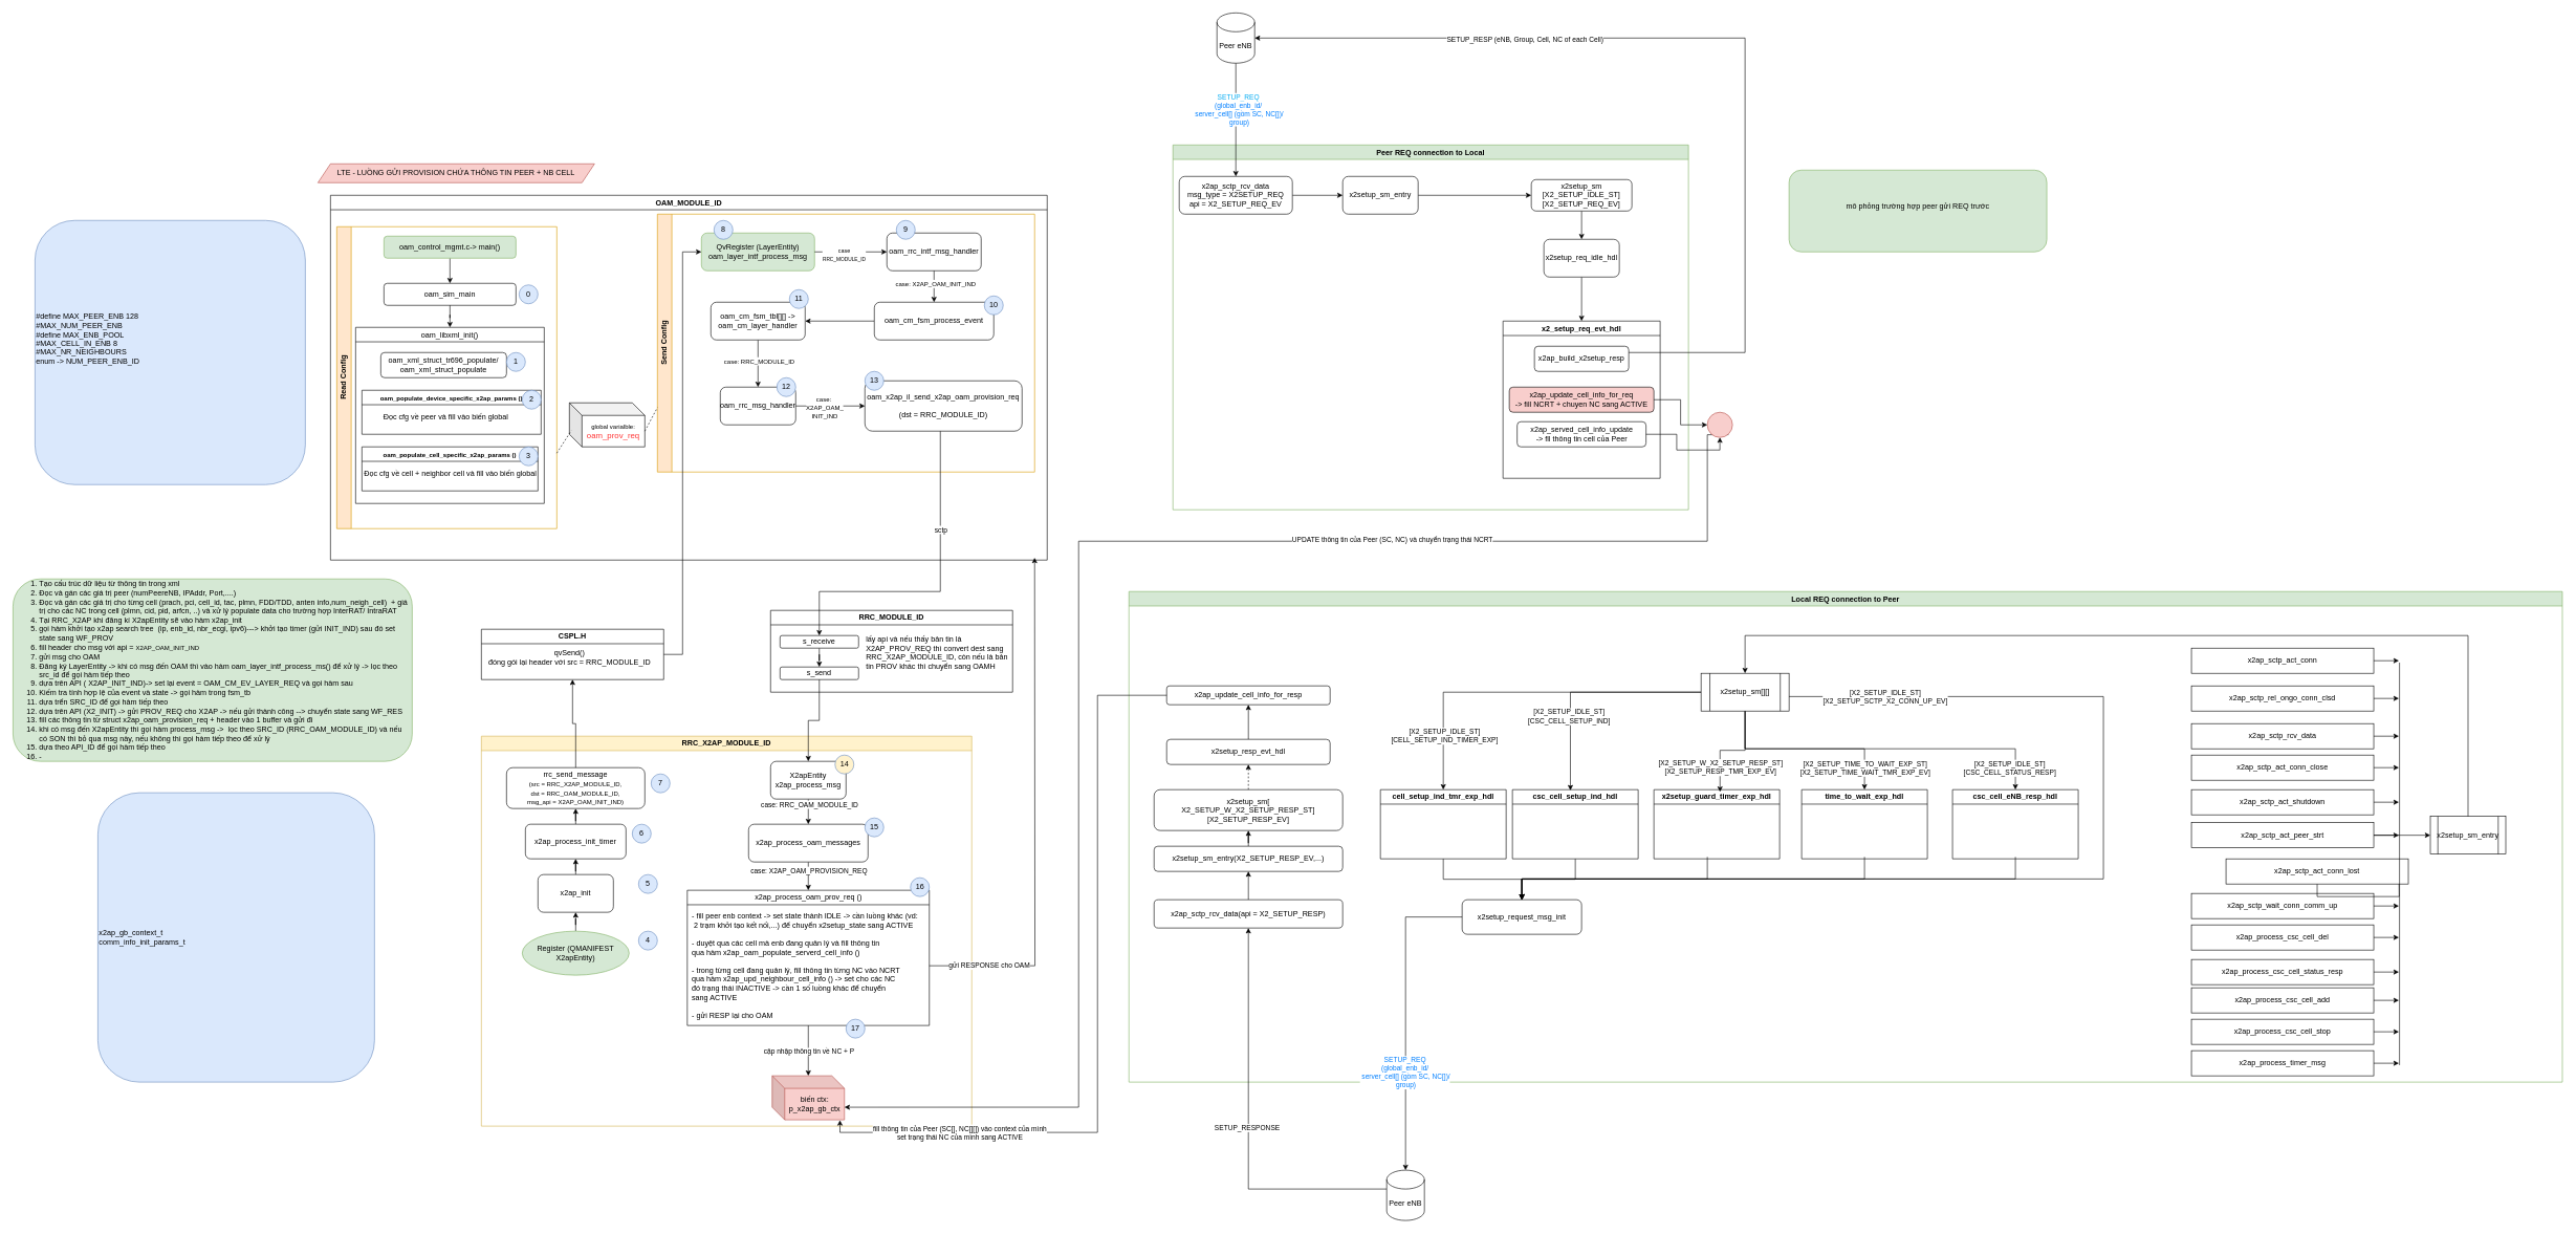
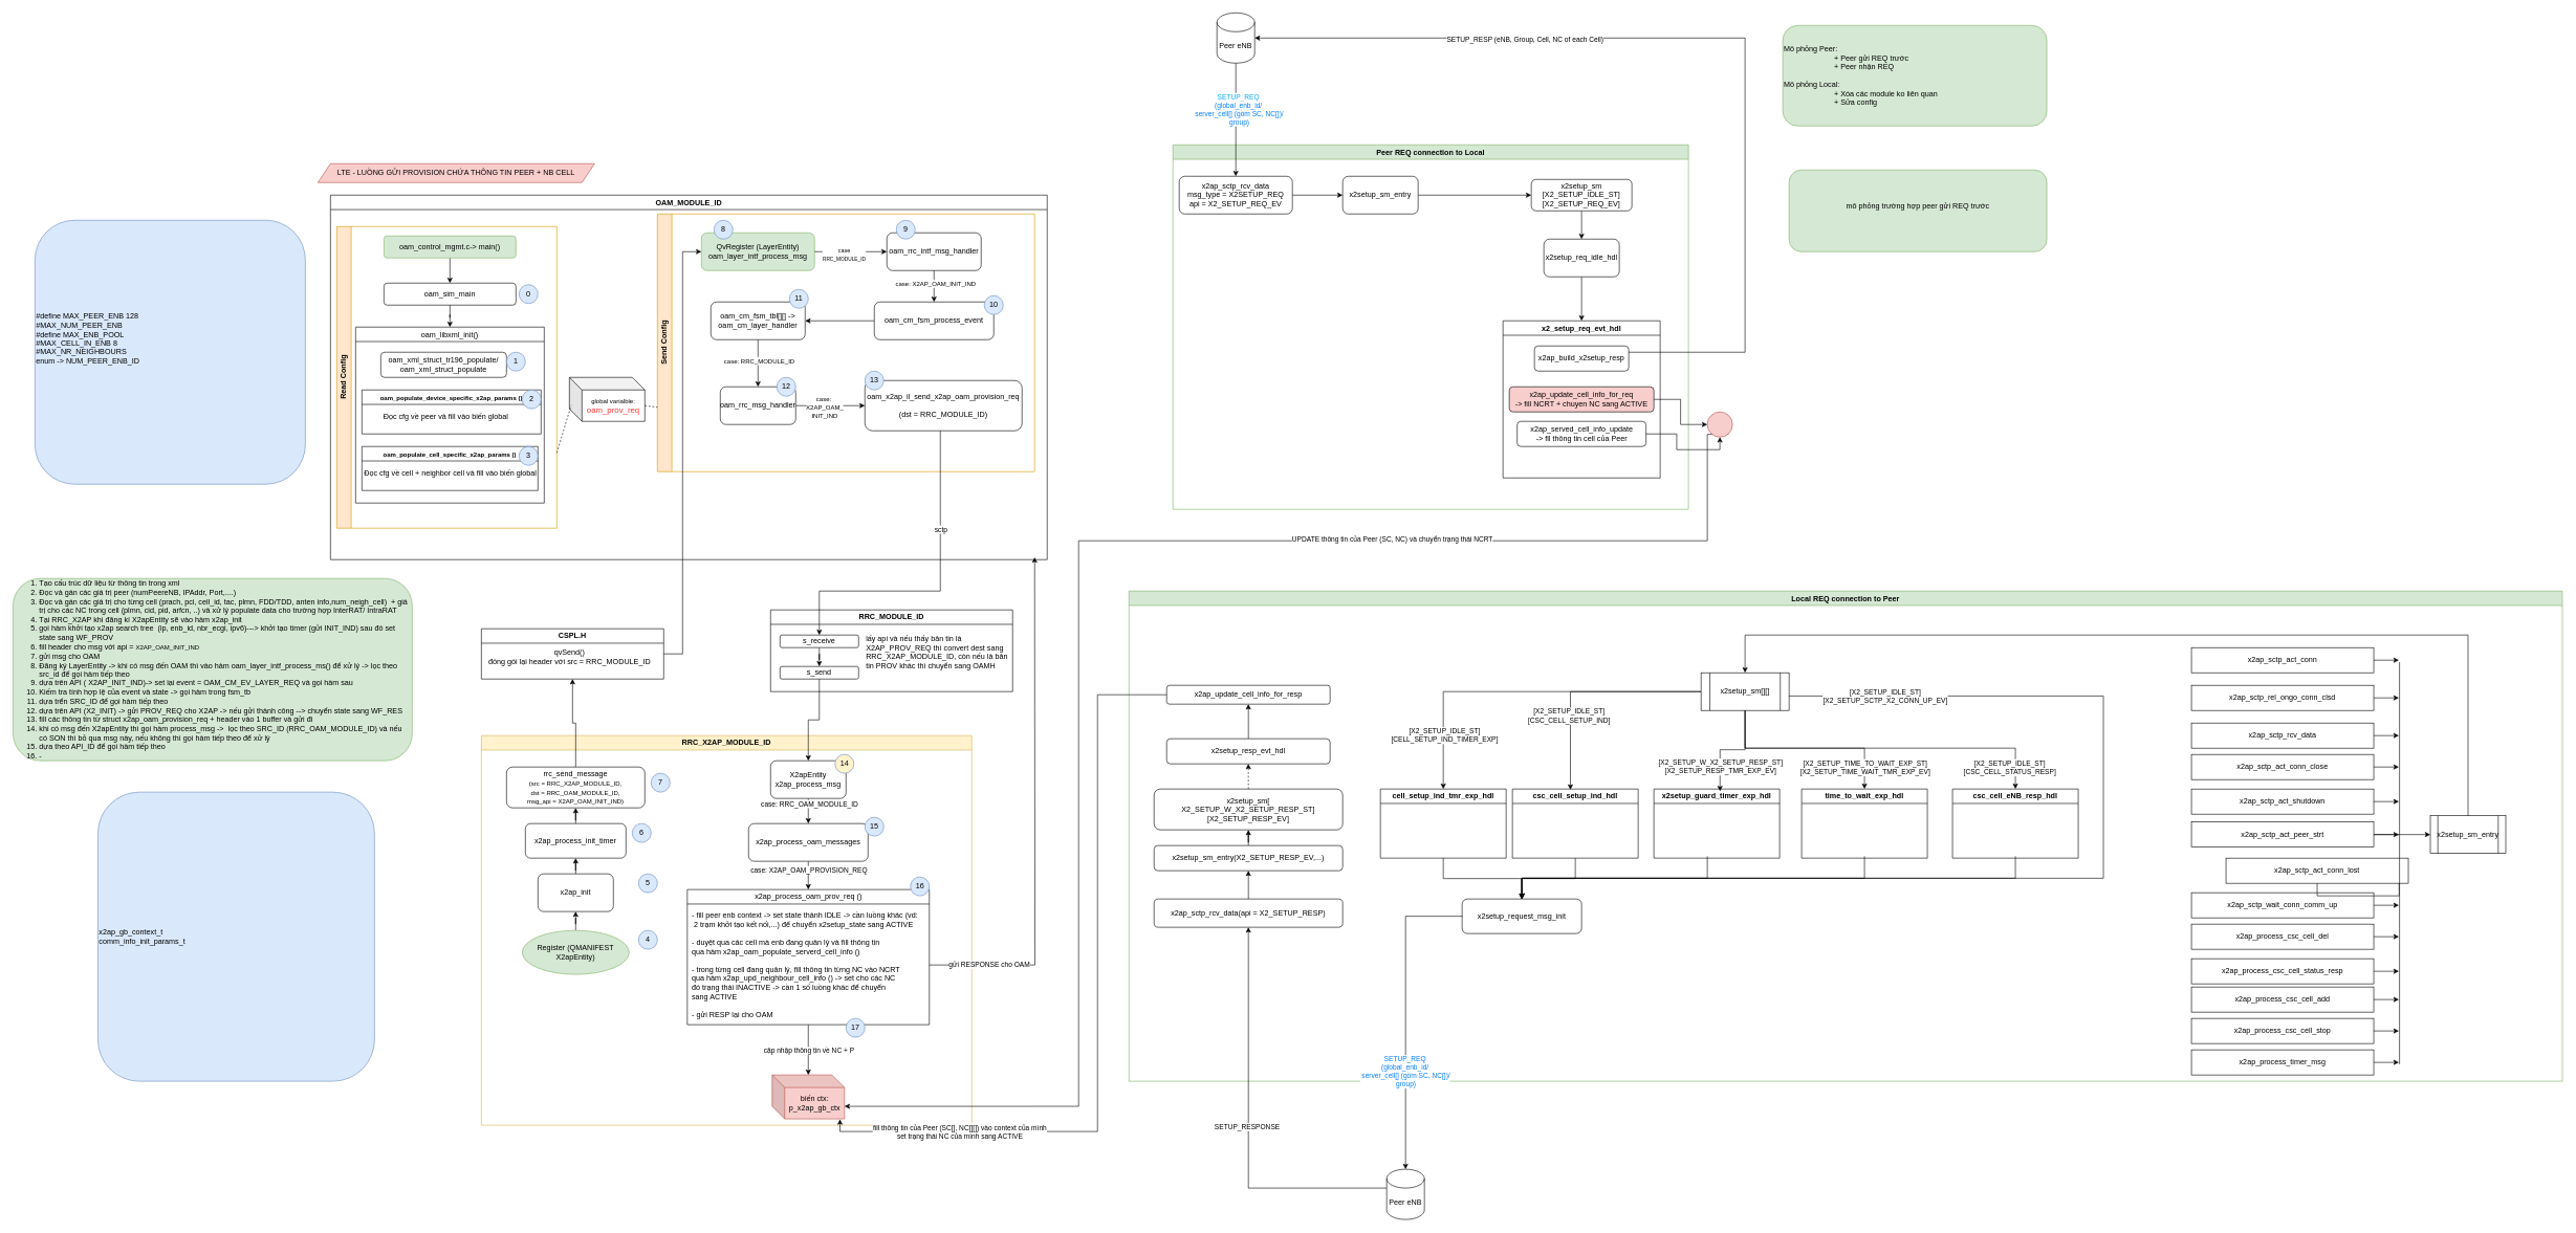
+ <mxCell id="182" value="Mô phỏng Peer:&lt;div&gt;&lt;span style=&quot;white-space: pre;&quot;&gt;&#09;&lt;/span&gt;&lt;span style=&quot;white-space: pre;&quot;&gt;&#09;&lt;/span&gt;&lt;span style=&quot;white-space: pre;&quot;&gt;&#09;&lt;/span&gt;+ Peer gửi REQ trước&lt;br&gt;&lt;/div&gt;&lt;div&gt;&lt;span style=&quot;white-space: pre;&quot;&gt;&#09;&lt;/span&gt;&lt;span style=&quot;white-space: pre;&quot;&gt;&#09;&lt;/span&gt;&lt;span style=&quot;white-space: pre;&quot;&gt;&#09;&lt;/span&gt;+ Peer nhận REQ&lt;br&gt;&lt;/div&gt;&lt;div&gt;&lt;br&gt;&lt;/div&gt;&lt;div&gt;Mô phỏng Local:&lt;/div&gt;&lt;div&gt;&lt;span style=&quot;white-space: pre;&quot;&gt;&#09;&lt;/span&gt;&lt;span style=&quot;white-space: pre;&quot;&gt;&#09;&lt;/span&gt;&lt;span style=&quot;white-space: pre;&quot;&gt;&#09;&lt;/span&gt;+ Xóa các module ko liên quan&lt;br&gt;&lt;/div&gt;&lt;div&gt;&lt;span style=&quot;white-space: pre;&quot;&gt;&#09;&lt;/span&gt;&lt;span style=&quot;white-space: pre;&quot;&gt;&#09;&lt;/span&gt;&lt;span style=&quot;white-space: pre;&quot;&gt;&#09;&lt;/span&gt;+ Sửa config&lt;br&gt;&lt;/div&gt;" style="rounded=1;whiteSpace=wrap;html=1;fillColor=#d5e8d4;strokeColor=#82b366;align=left;" parent="1" vertex="1"><mxGeometry x="2835" y="40" width="420" height="160" as="geometry" /></mxCell>
- <mxCell id="8" value="oam_xml_struct_tr696_populate/&lt;div&gt;oam_xml_struct_populate&lt;/div&gt;" style="rounded=1;whiteSpace=wrap;html=1;" parent="7" vertex="1"><mxGeometry x="40" y="40" width="200" height="40" as="geometry" /></mxCell>
+ <mxCell id="8" value="oam_xml_struct_tr196_populate/&lt;div&gt;oam_xml_struct_populate&lt;/div&gt;" style="rounded=1;whiteSpace=wrap;html=1;" parent="7" vertex="1"><mxGeometry x="40" y="40" width="200" height="40" as="geometry" /></mxCell>
- <mxCell id="15" value="&lt;span style=&quot;font-size: 10px; text-wrap-mode: nowrap;&quot;&gt;global varialble:&lt;/span&gt;&lt;div&gt;&lt;span style=&quot;text-wrap-mode: nowrap;&quot;&gt;&lt;font style=&quot;font-size: 13px; color: rgb(255, 51, 51);&quot;&gt;oam_prov_req&lt;/font&gt;&lt;/span&gt;&lt;/div&gt;" style="shape=cube;whiteSpace=wrap;html=1;boundedLbl=1;backgroundOutline=1;darkOpacity=0.05;darkOpacity2=0.1;" parent="2" vertex="1"><mxGeometry x="380" y="330" width="120" height="70" as="geometry" /></mxCell>
+ <mxCell id="15" value="&lt;span style=&quot;font-size: 10px; text-wrap-mode: nowrap;&quot;&gt;global varialble:&lt;/span&gt;&lt;div&gt;&lt;span style=&quot;text-wrap-mode: nowrap;&quot;&gt;&lt;font style=&quot;font-size: 13px; color: rgb(255, 51, 51);&quot;&gt;oam_prov_req&lt;/font&gt;&lt;/span&gt;&lt;/div&gt;" style="shape=cube;whiteSpace=wrap;html=1;boundedLbl=1;backgroundOutline=1;darkOpacity=0.05;darkOpacity2=0.1;" parent="2" vertex="1"><mxGeometry x="380" y="290" width="120" height="70" as="geometry" /></mxCell>
